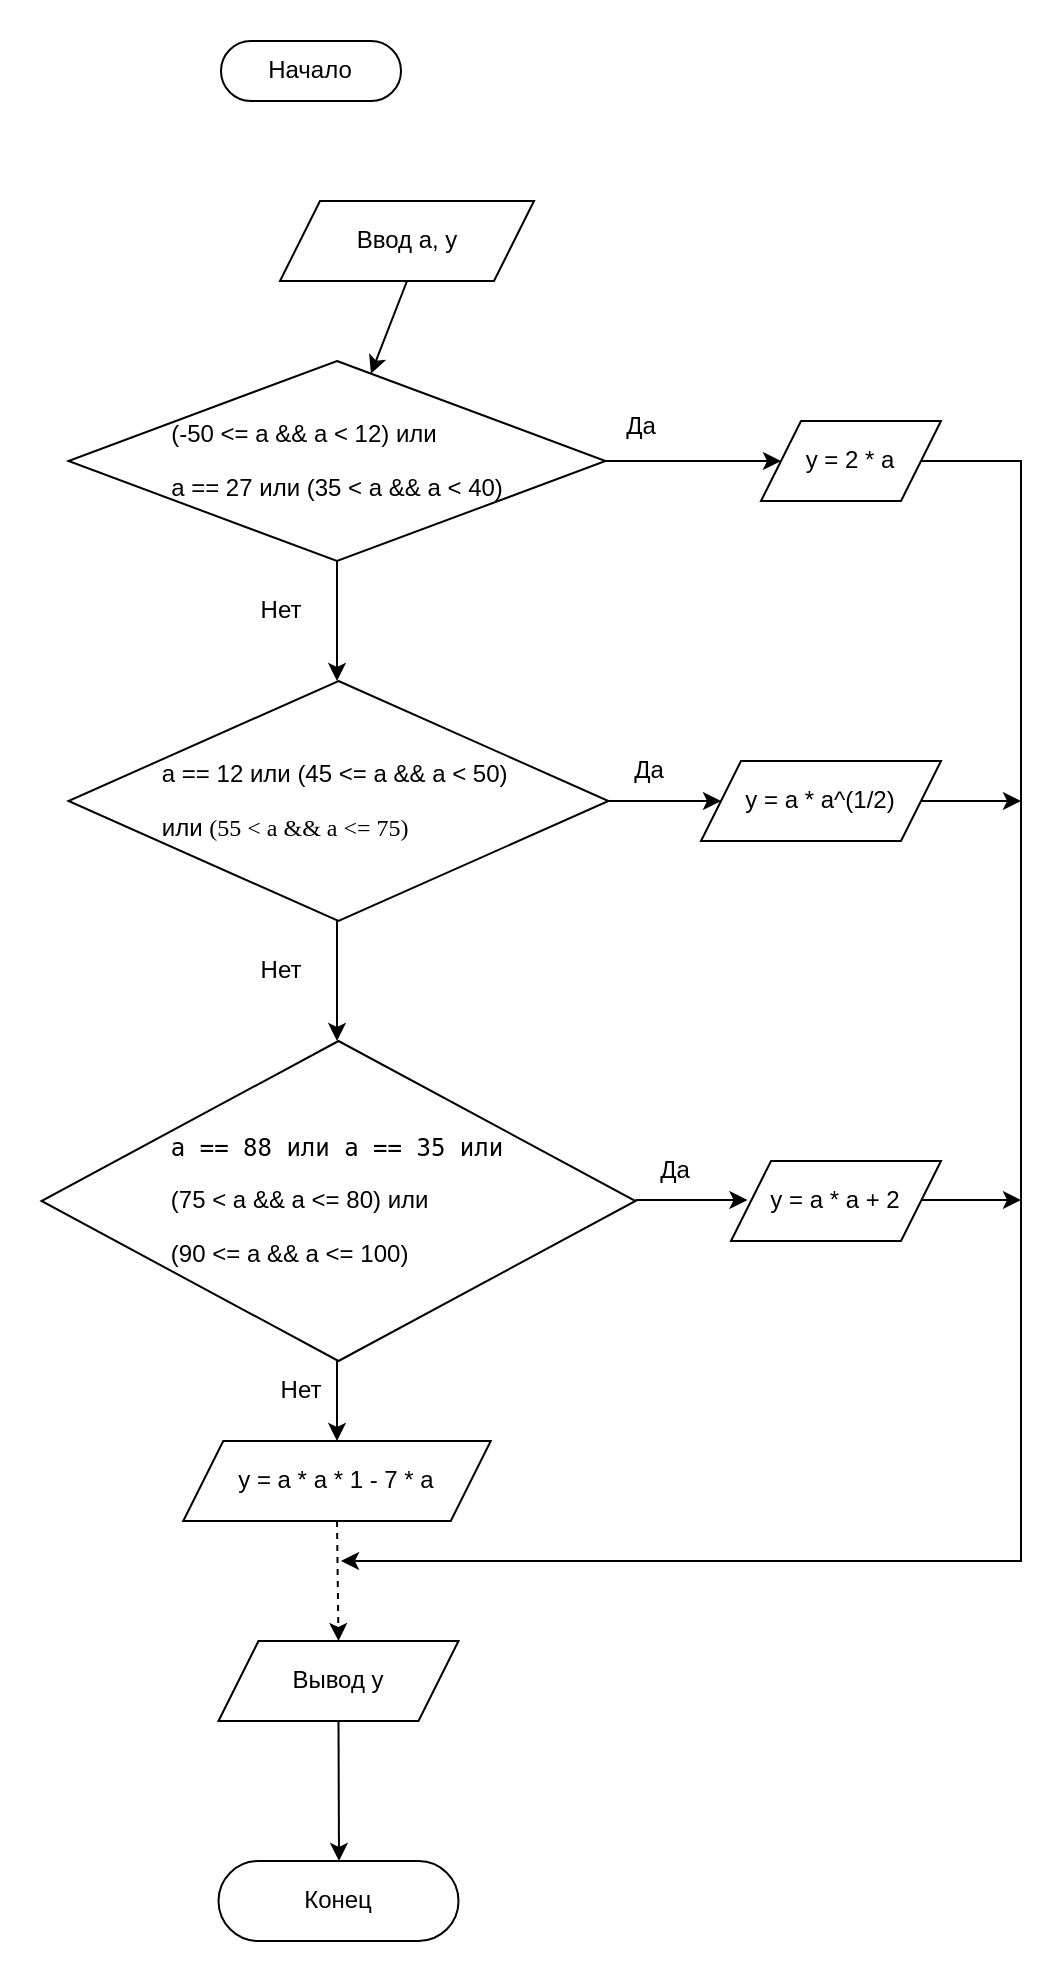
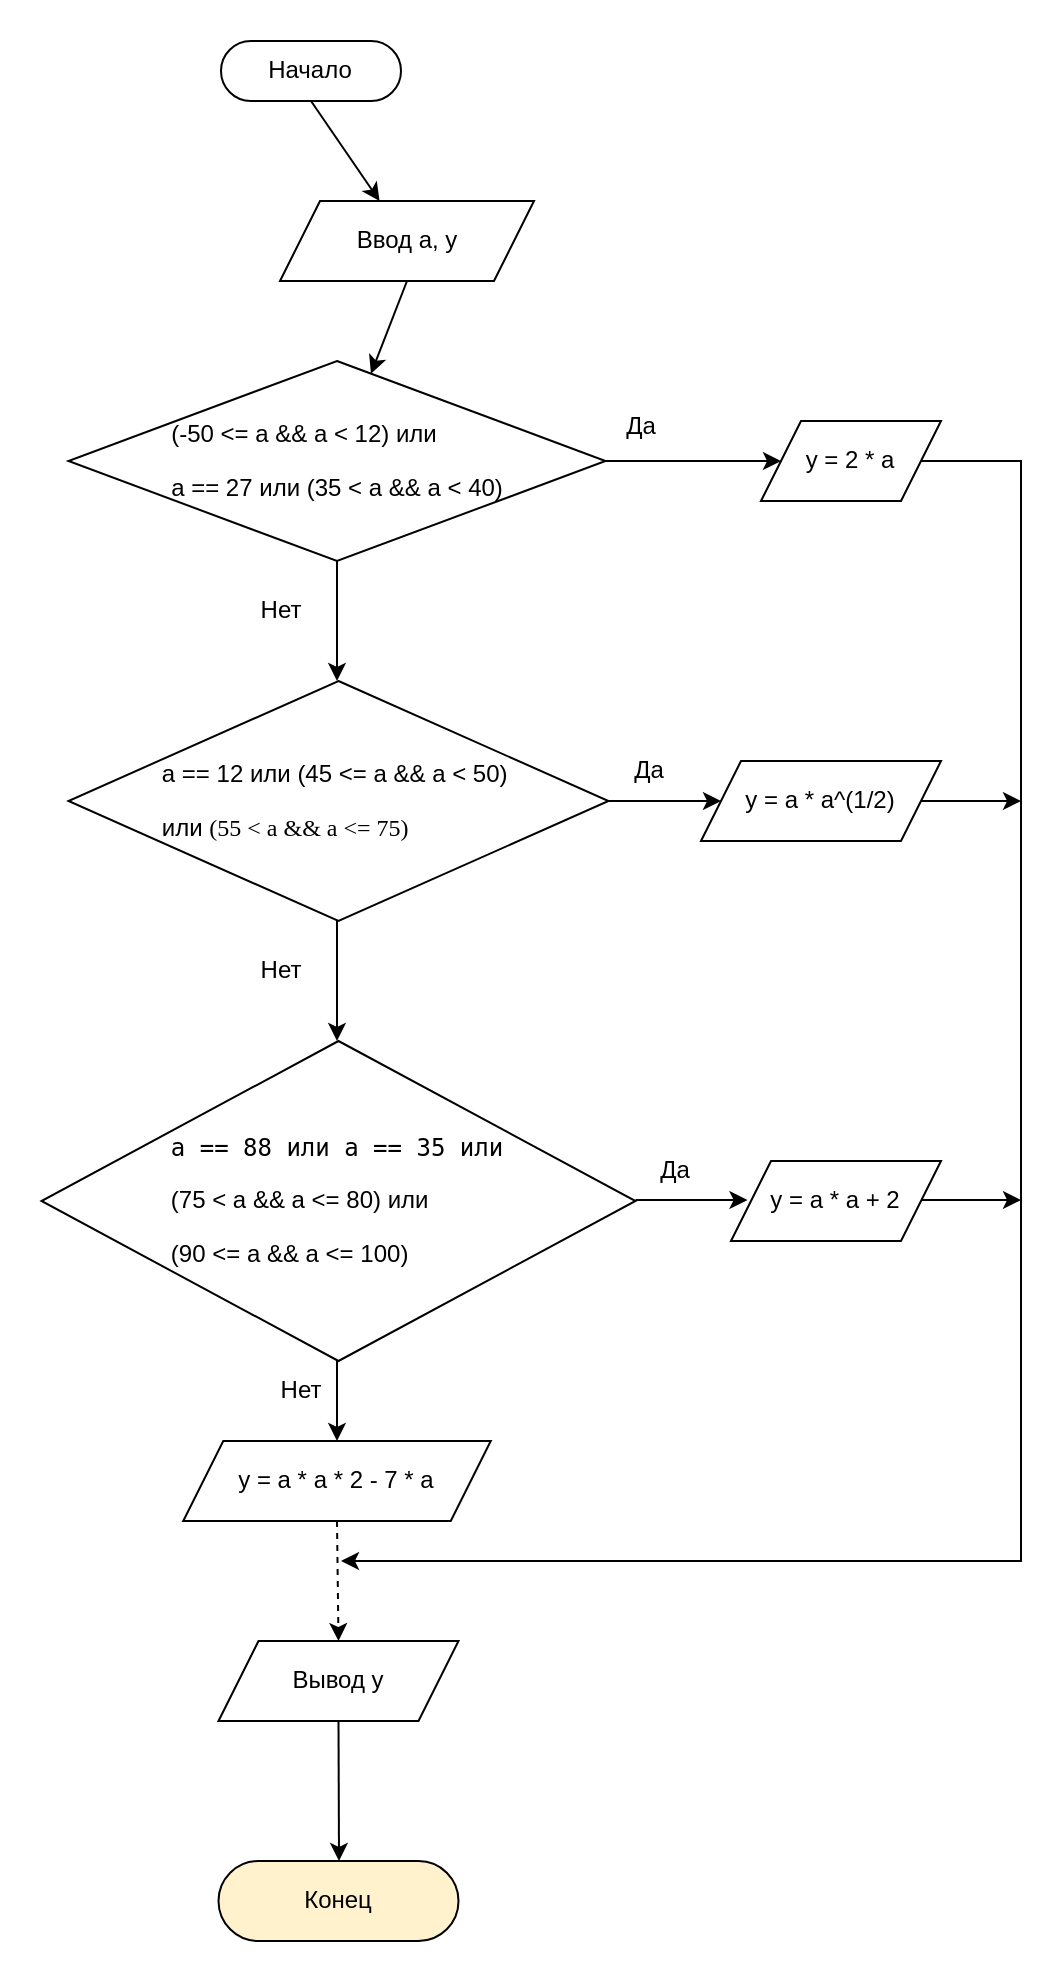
+ <mxCell id="4" value="" style="endArrow=classic;html=1;rounded=0;exitX=0.5;exitY=1;exitDx=0;exitDy=0;" edge="1" parent="1" source="2" target="3"><mxGeometry width="50" height="50" relative="1" as="geometry"><mxPoint x="40" y="240" as="sourcePoint" /><mxPoint x="90" y="190" as="targetPoint" /></mxGeometry></mxCell>
- <mxCell id="27" value="y = a * a * 1 - 7 * a" style="shape=parallelogram;perimeter=parallelogramPerimeter;whiteSpace=wrap;html=1;fixedSize=1;" vertex="1" parent="1"><mxGeometry x="91.13" y="720" width="153.75" height="40" as="geometry" /></mxCell>
+ <mxCell id="27" value="y = a * a * 2 - 7 * a" style="shape=parallelogram;perimeter=parallelogramPerimeter;whiteSpace=wrap;html=1;fixedSize=1;" vertex="1" parent="1"><mxGeometry x="91.13" y="720" width="153.75" height="40" as="geometry" /></mxCell>
- <mxCell id="31" value="Конец" style="rounded=1;whiteSpace=wrap;html=1;arcSize=50;" vertex="1" parent="1"><mxGeometry x="108.75" y="930" width="120" height="40" as="geometry" /></mxCell>
+ <mxCell id="31" value="Конец" style="rounded=1;whiteSpace=wrap;html=1;arcSize=50;fillColor=#fff2cc;" vertex="1" parent="1"><mxGeometry x="108.75" y="930" width="120" height="40" as="geometry" /></mxCell>
